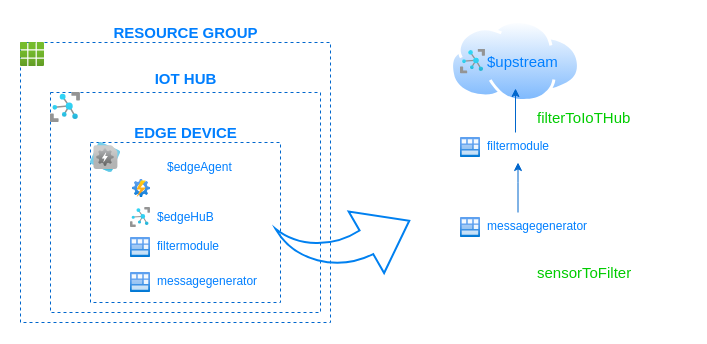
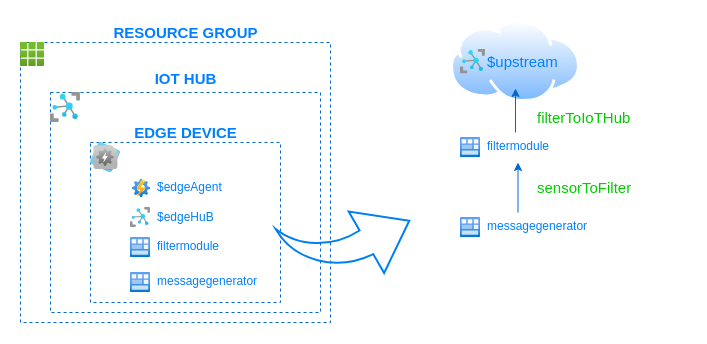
- <mxCell id="18" value="$edgeAgent" style="text;whiteSpace=wrap;html=1;fontColor=#007FFF;" vertex="1" parent="1"><mxGeometry x="165" y="153" width="90" height="30" as="geometry" /></mxCell>
+ <mxCell id="18" value="$edgeAgent" style="text;whiteSpace=wrap;html=1;fontColor=#007FFF;" vertex="1" parent="1"><mxGeometry x="155" y="173" width="90" height="30" as="geometry" /></mxCell>
- <mxCell id="30" value="sensorToFilter" style="text;whiteSpace=wrap;html=1;fontSize=15;fontColor=#00CC00;" vertex="1" parent="1"><mxGeometry x="535" y="257" width="150" height="30" as="geometry" /></mxCell>
+ <mxCell id="30" value="sensorToFilter" style="text;whiteSpace=wrap;html=1;fontSize=15;fontColor=#00CC00;" vertex="1" parent="1"><mxGeometry x="535" y="172" width="150" height="30" as="geometry" /></mxCell>
